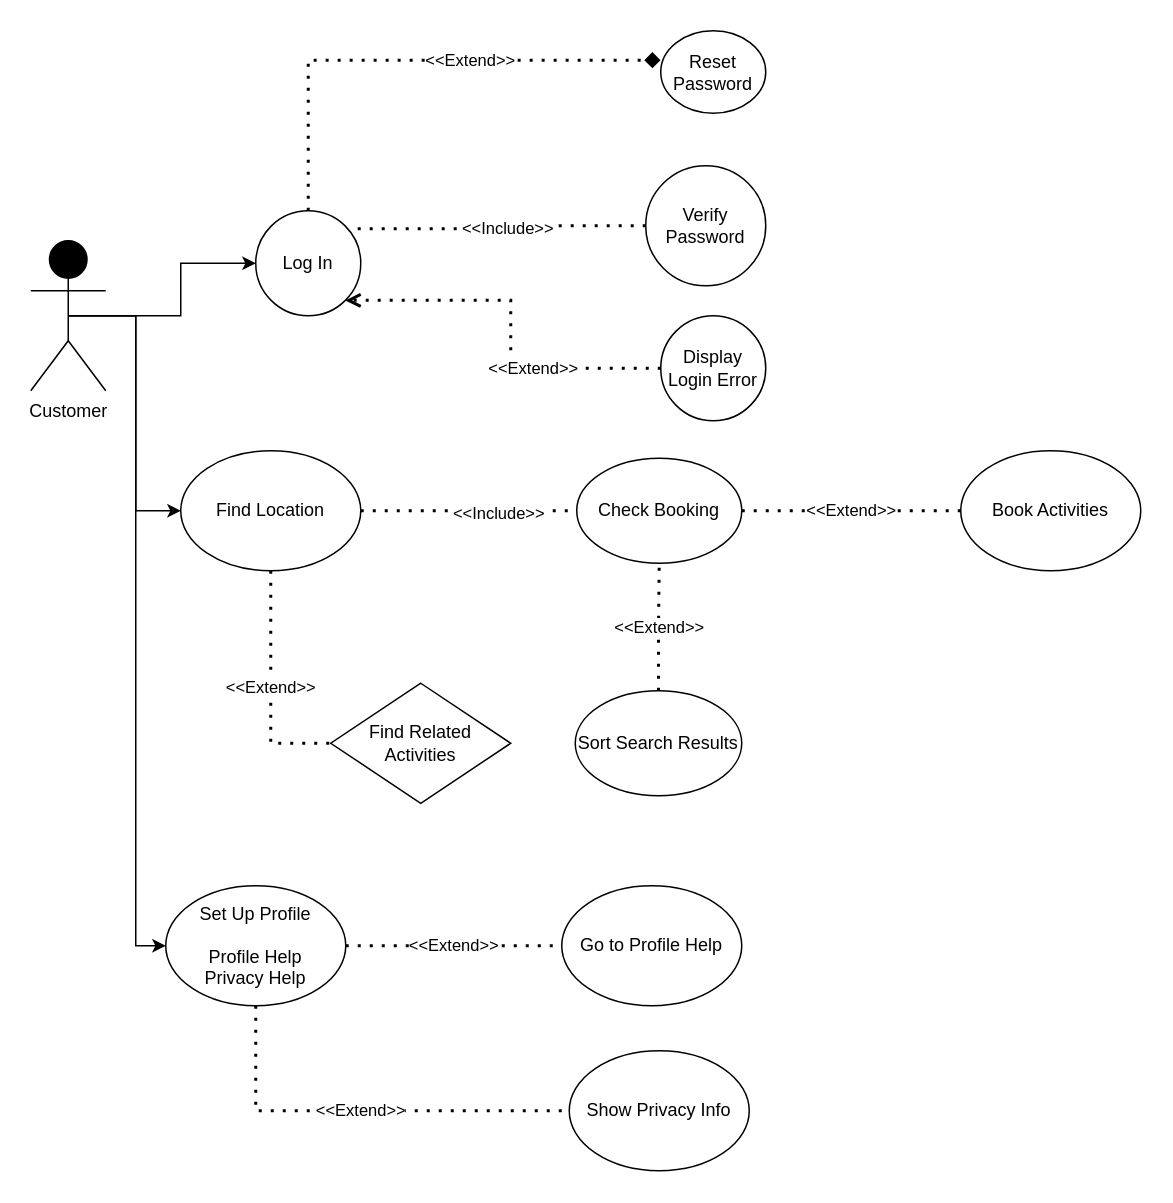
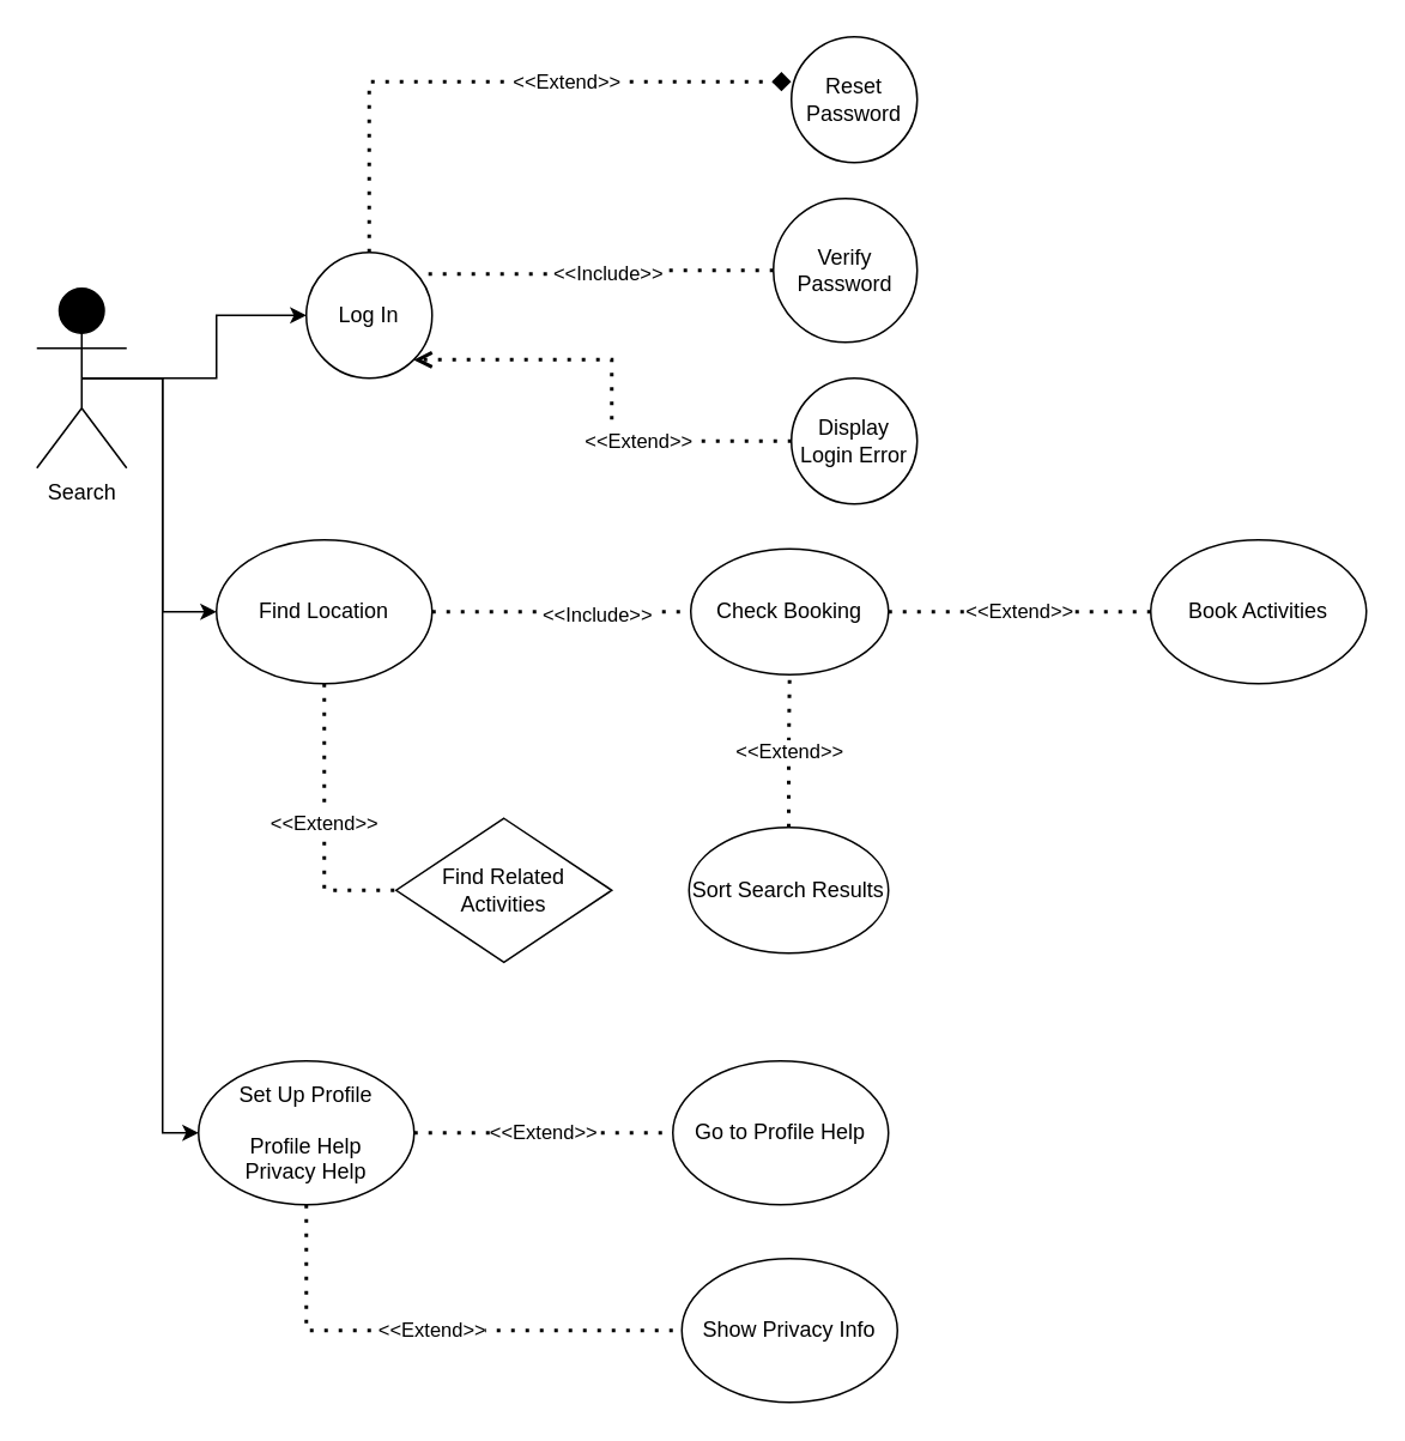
- <mxCell id="28" value="Reset Password" style="ellipse;whiteSpace=wrap;html=1;fillColor=none;" vertex="1" parent="1"><mxGeometry x="440" y="20" width="70" height="55" as="geometry" /></mxCell>
+ <mxCell id="28" value="Reset Password" style="ellipse;whiteSpace=wrap;html=1;fillColor=none;" vertex="1" parent="1"><mxGeometry x="440" y="20" width="70" height="70" as="geometry" /></mxCell>
- <mxCell id="5" value="Customer&lt;br&gt;" style="shape=umlActor;verticalLabelPosition=bottom;verticalAlign=top;html=1;outlineConnect=0;fillColor=#000000;" vertex="1" parent="1"><mxGeometry x="20" y="160" width="50" height="100" as="geometry" /></mxCell>
+ <mxCell id="5" value="Search&lt;br&gt;" style="shape=umlActor;verticalLabelPosition=bottom;verticalAlign=top;html=1;outlineConnect=0;fillColor=#000000;" vertex="1" parent="1"><mxGeometry x="20" y="160" width="50" height="100" as="geometry" /></mxCell>
